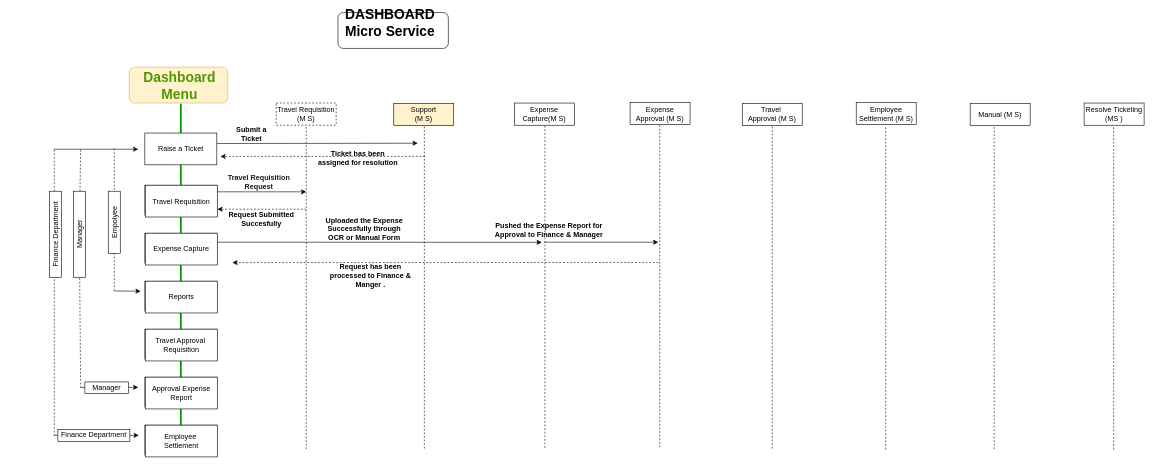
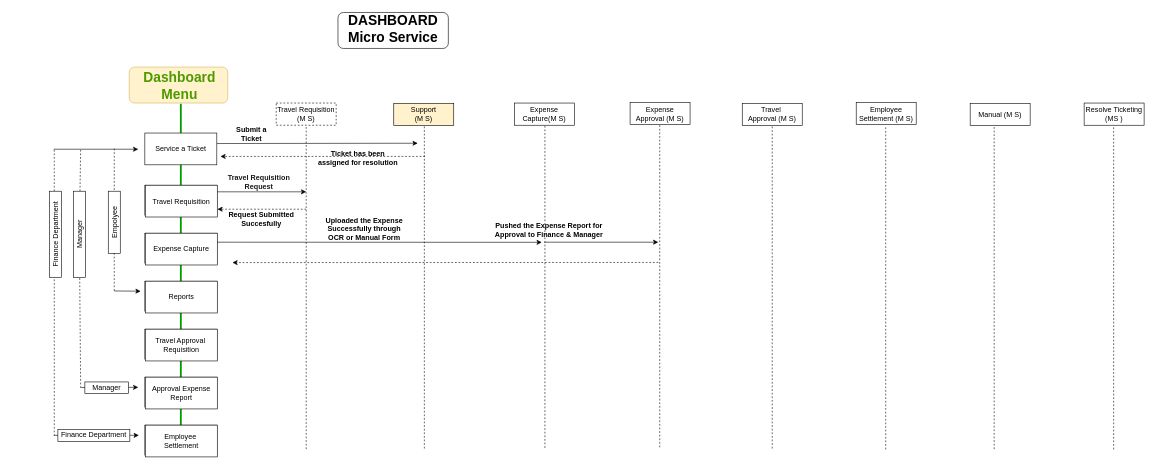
- <mxCell id="5" value="&lt;b&gt;&lt;font style=&quot;font-size: 23px;&quot;&gt;DASHBOARD Micro Service&lt;/font&gt;&lt;/b&gt;" style="text;html=1;strokeColor=none;fillColor=none;align=center;verticalAlign=middle;whiteSpace=wrap;rounded=0;" vertex="1" parent="1"><mxGeometry x="571" y="23" width="158" height="30" as="geometry" /></mxCell>
+ <mxCell id="5" value="&lt;b&gt;&lt;font style=&quot;font-size: 23px;&quot;&gt;DASHBOARD Micro Service&lt;/font&gt;&lt;/b&gt;" style="text;html=1;strokeColor=none;fillColor=none;align=center;verticalAlign=middle;whiteSpace=wrap;rounded=0;" vertex="1" parent="1"><mxGeometry x="576" y="33" width="158" height="30" as="geometry" /></mxCell>
- <mxCell id="40" value="Raise a Ticket" style="rounded=0;whiteSpace=wrap;html=1;" vertex="1" parent="1"><mxGeometry x="241" y="221" width="120" height="53" as="geometry" /></mxCell>
+ <mxCell id="40" value="Service a Ticket" style="rounded=0;whiteSpace=wrap;html=1;" vertex="1" parent="1"><mxGeometry x="241" y="221" width="120" height="53" as="geometry" /></mxCell>
- <mxCell id="54" value="&lt;b&gt;Request has been processed to Finance &amp;amp; Manger .&lt;/b&gt;" style="text;html=1;strokeColor=none;fillColor=none;align=center;verticalAlign=middle;whiteSpace=wrap;rounded=0;" vertex="1" parent="1"><mxGeometry x="537" y="444" width="161" height="30" as="geometry" /></mxCell>
